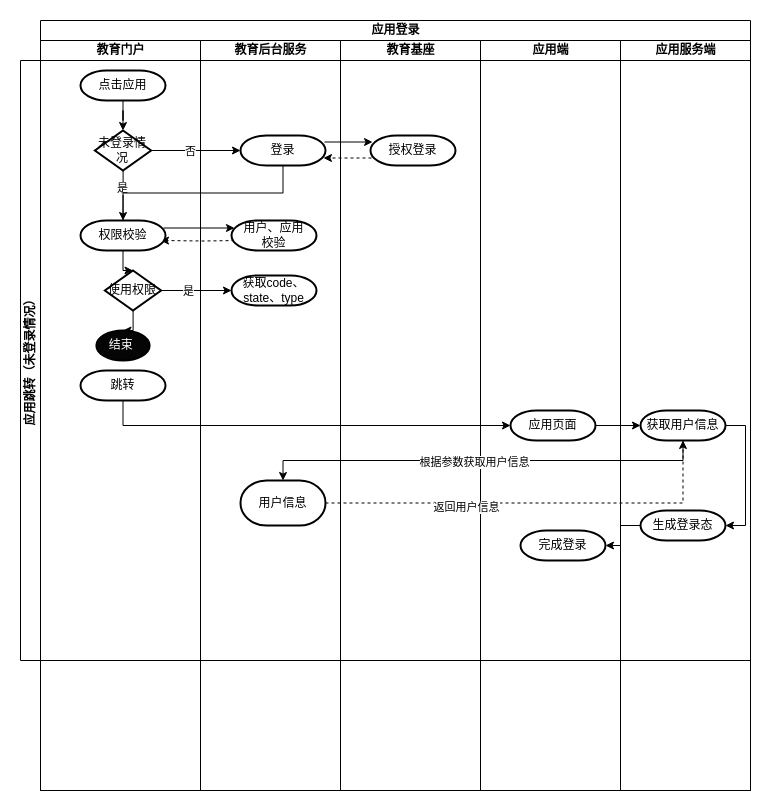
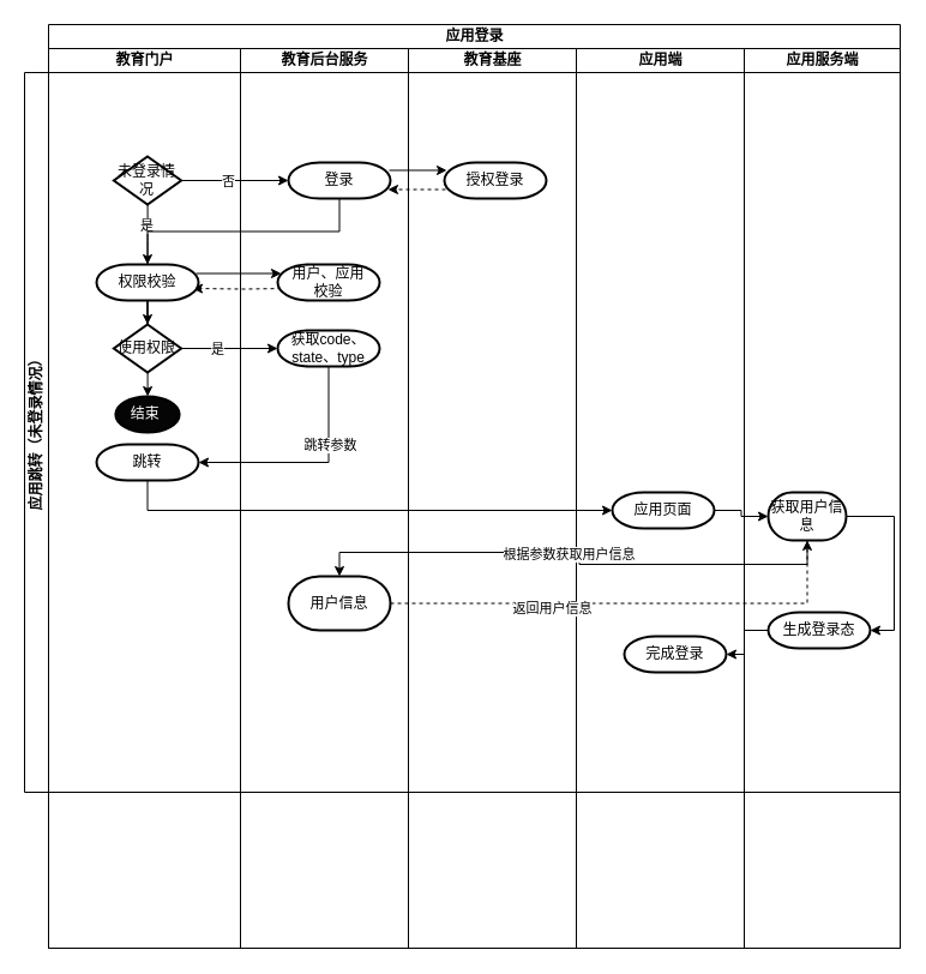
- <mxCell id="10" value="点击应用" style="strokeWidth=2;html=1;shape=mxgraph.flowchart.terminator;whiteSpace=wrap;" vertex="1" parent="8"><mxGeometry x="60" y="10" width="85" height="30" as="geometry" /></mxCell>
- <mxCell id="9" style="edgeStyle=orthogonalEdgeStyle;rounded=0;orthogonalLoop=1;jettySize=auto;html=1;entryX=0.5;entryY=0;entryDx=0;entryDy=0;entryPerimeter=0;" edge="1" parent="8" source="10" target="16"><mxGeometry relative="1" as="geometry" /></mxCell>
- <mxCell id="47" value="使用权限" style="strokeWidth=2;html=1;shape=mxgraph.flowchart.decision;whiteSpace=wrap;" vertex="1" parent="8"><mxGeometry x="84.37" y="210" width="56.25" height="40" as="geometry" /></mxCell>
+ <mxCell id="47" value="使用权限" style="strokeWidth=2;html=1;shape=mxgraph.flowchart.decision;whiteSpace=wrap;" vertex="1" parent="8"><mxGeometry x="74.37" y="210" width="56.25" height="40" as="geometry" /></mxCell>
+ <mxCell id="22" style="edgeStyle=orthogonalEdgeStyle;rounded=0;orthogonalLoop=1;jettySize=auto;html=1;entryX=1;entryY=0.5;entryDx=0;entryDy=0;entryPerimeter=0;exitX=0.5;exitY=1;exitDx=0;exitDy=0;exitPerimeter=0;" edge="1" parent="8" source="24" target="21"><mxGeometry relative="1" as="geometry" /></mxCell>
+ <mxCell id="23" value="跳转参数" style="edgeLabel;html=1;align=center;verticalAlign=middle;resizable=0;points=[];" vertex="1" connectable="0" parent="22"><mxGeometry x="-0.144" y="4" relative="1" as="geometry"><mxPoint x="2" y="-19" as="offset" /></mxGeometry></mxCell>
- <mxCell id="33" value="获取用户信息" style="strokeWidth=2;html=1;shape=mxgraph.flowchart.terminator;whiteSpace=wrap;" vertex="1" parent="8"><mxGeometry x="620" y="350" width="85" height="30" as="geometry" /></mxCell>
+ <mxCell id="33" value="获取用户信息" style="strokeWidth=2;html=1;shape=mxgraph.flowchart.terminator;whiteSpace=wrap;" vertex="1" parent="8"><mxGeometry x="620" y="350" width="65" height="40" as="geometry" /></mxCell>
